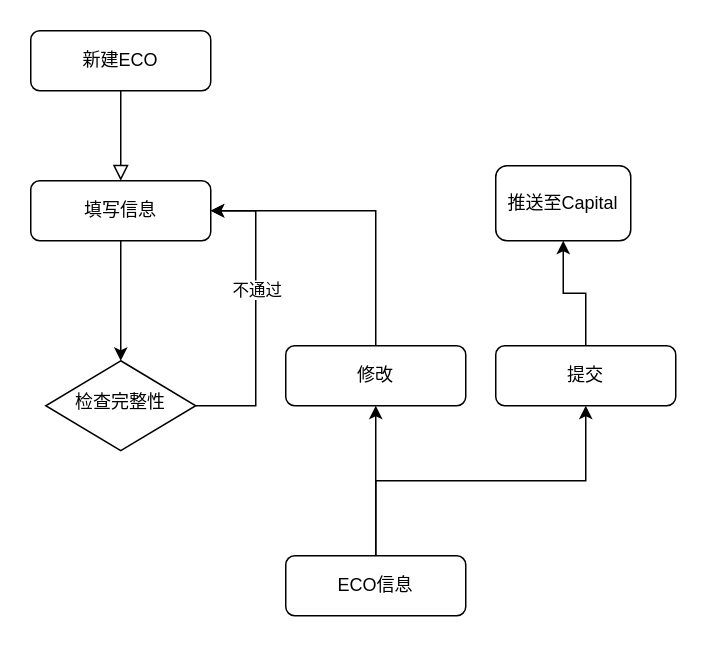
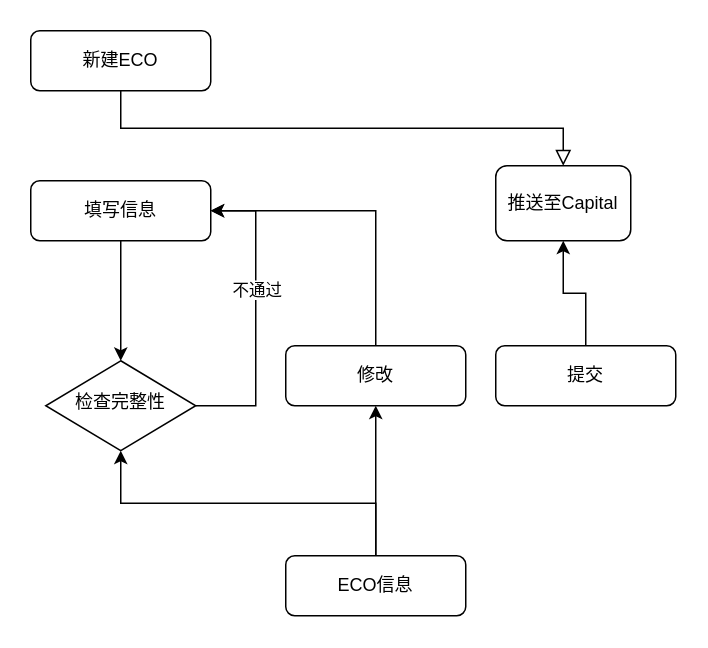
- <mxCell id="2" value="" style="rounded=0;html=1;jettySize=auto;orthogonalLoop=1;fontSize=11;endArrow=block;endFill=0;endSize=8;strokeWidth=1;shadow=0;labelBackgroundColor=none;edgeStyle=orthogonalEdgeStyle;exitX=0.5;exitY=1;exitDx=0;exitDy=0;entryX=0.5;entryY=0;entryDx=0;entryDy=0;" edge="1" parent="1" source="14" target="15"><mxGeometry y="20" relative="1" as="geometry"><mxPoint as="offset" /><mxPoint x="80" y="70" as="sourcePoint" /><mxPoint x="80" y="120" as="targetPoint" /></mxGeometry></mxCell>
+ <mxCell id="2" value="" style="rounded=0;html=1;jettySize=auto;orthogonalLoop=1;fontSize=11;endArrow=block;endFill=0;endSize=8;strokeWidth=1;shadow=0;labelBackgroundColor=none;edgeStyle=orthogonalEdgeStyle;exitX=0.5;exitY=1;exitDx=0;exitDy=0;" edge="1" parent="1" source="14" target="17"><mxGeometry y="20" relative="1" as="geometry"><mxPoint as="offset" /><mxPoint x="80" y="70" as="sourcePoint" /><mxPoint x="80" y="120" as="targetPoint" /></mxGeometry></mxCell>
- <mxCell id="11" style="edgeStyle=orthogonalEdgeStyle;rounded=0;orthogonalLoop=1;jettySize=auto;html=1;exitX=0.5;exitY=0;exitDx=0;exitDy=0;" edge="1" parent="1" source="12" target="5"><mxGeometry relative="1" as="geometry" /></mxCell>
+ <mxCell id="11" style="edgeStyle=orthogonalEdgeStyle;rounded=0;orthogonalLoop=1;jettySize=auto;html=1;exitX=0.5;exitY=0;exitDx=0;exitDy=0;" edge="1" parent="1" source="12" target="8"><mxGeometry relative="1" as="geometry" /></mxCell>
